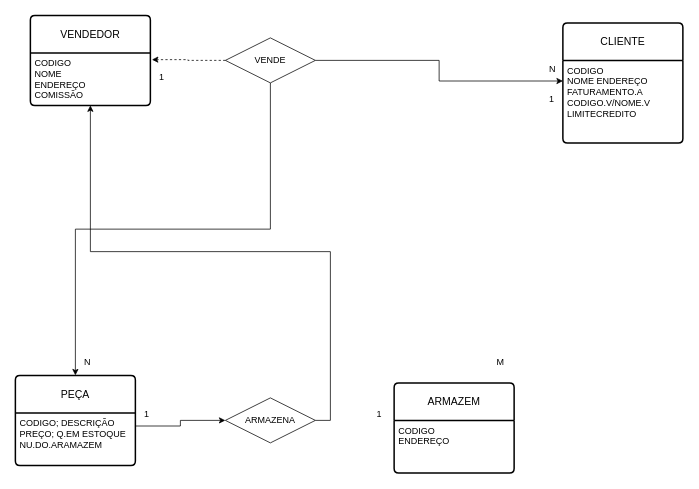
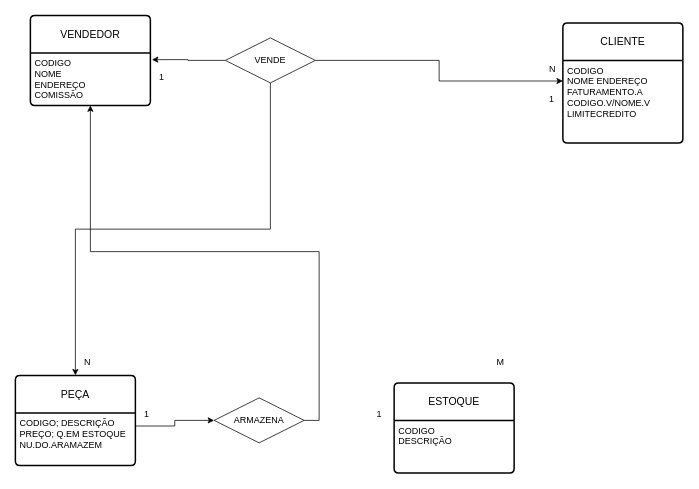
- <mxCell id="12" style="edgeStyle=orthogonalEdgeStyle;rounded=0;orthogonalLoop=1;jettySize=auto;html=1;exitX=0;exitY=0.5;exitDx=0;exitDy=0;entryX=1.013;entryY=0.129;entryDx=0;entryDy=0;entryPerimeter=0;dashed=1;" edge="1" parent="1" source="15" target="9"><mxGeometry relative="1" as="geometry" /></mxCell>
+ <mxCell id="12" style="edgeStyle=orthogonalEdgeStyle;rounded=0;orthogonalLoop=1;jettySize=auto;html=1;exitX=0;exitY=0.5;exitDx=0;exitDy=0;entryX=1.013;entryY=0.129;entryDx=0;entryDy=0;entryPerimeter=0;" edge="1" parent="1" source="15" target="9"><mxGeometry relative="1" as="geometry" /></mxCell>
- <mxCell id="2" value="ARMAZEM" style="swimlane;childLayout=stackLayout;horizontal=1;startSize=50;horizontalStack=0;rounded=1;fontSize=14;fontStyle=0;strokeWidth=2;resizeParent=0;resizeLast=1;shadow=0;dashed=0;align=center;arcSize=4;whiteSpace=wrap;html=1;" vertex="1" parent="1"><mxGeometry x="525" y="510" width="160" height="120" as="geometry" /></mxCell>
+ <mxCell id="2" value="ESTOQUE" style="swimlane;childLayout=stackLayout;horizontal=1;startSize=50;horizontalStack=0;rounded=1;fontSize=14;fontStyle=0;strokeWidth=2;resizeParent=0;resizeLast=1;shadow=0;dashed=0;align=center;arcSize=4;whiteSpace=wrap;html=1;" vertex="1" parent="1"><mxGeometry x="525" y="510" width="160" height="120" as="geometry" /></mxCell>
- <mxCell id="11" value="ARMAZENA" style="shape=rhombus;perimeter=rhombusPerimeter;whiteSpace=wrap;html=1;align=center;" vertex="1" parent="1"><mxGeometry x="300" y="530" width="120" height="60" as="geometry" /></mxCell>
+ <mxCell id="11" value="ARMAZENA" style="shape=rhombus;perimeter=rhombusPerimeter;whiteSpace=wrap;html=1;align=center;" vertex="1" parent="1"><mxGeometry x="285" y="530" width="120" height="60" as="geometry" /></mxCell>
- <mxCell id="3" value="&lt;div&gt;CODIGO&lt;/div&gt;&lt;div&gt;ENDEREÇO&lt;br&gt;&lt;/div&gt;" style="align=left;strokeColor=none;fillColor=none;spacingLeft=4;fontSize=12;verticalAlign=top;resizable=0;rotatable=0;part=1;html=1;" vertex="1" parent="2"><mxGeometry y="50" width="160" height="70" as="geometry" /></mxCell>
+ <mxCell id="3" value="&lt;div&gt;CODIGO&lt;/div&gt;&lt;div&gt;DESCRIÇÃO&lt;br&gt;&lt;/div&gt;" style="align=left;strokeColor=none;fillColor=none;spacingLeft=4;fontSize=12;verticalAlign=top;resizable=0;rotatable=0;part=1;html=1;" vertex="1" parent="2"><mxGeometry y="50" width="160" height="70" as="geometry" /></mxCell>
